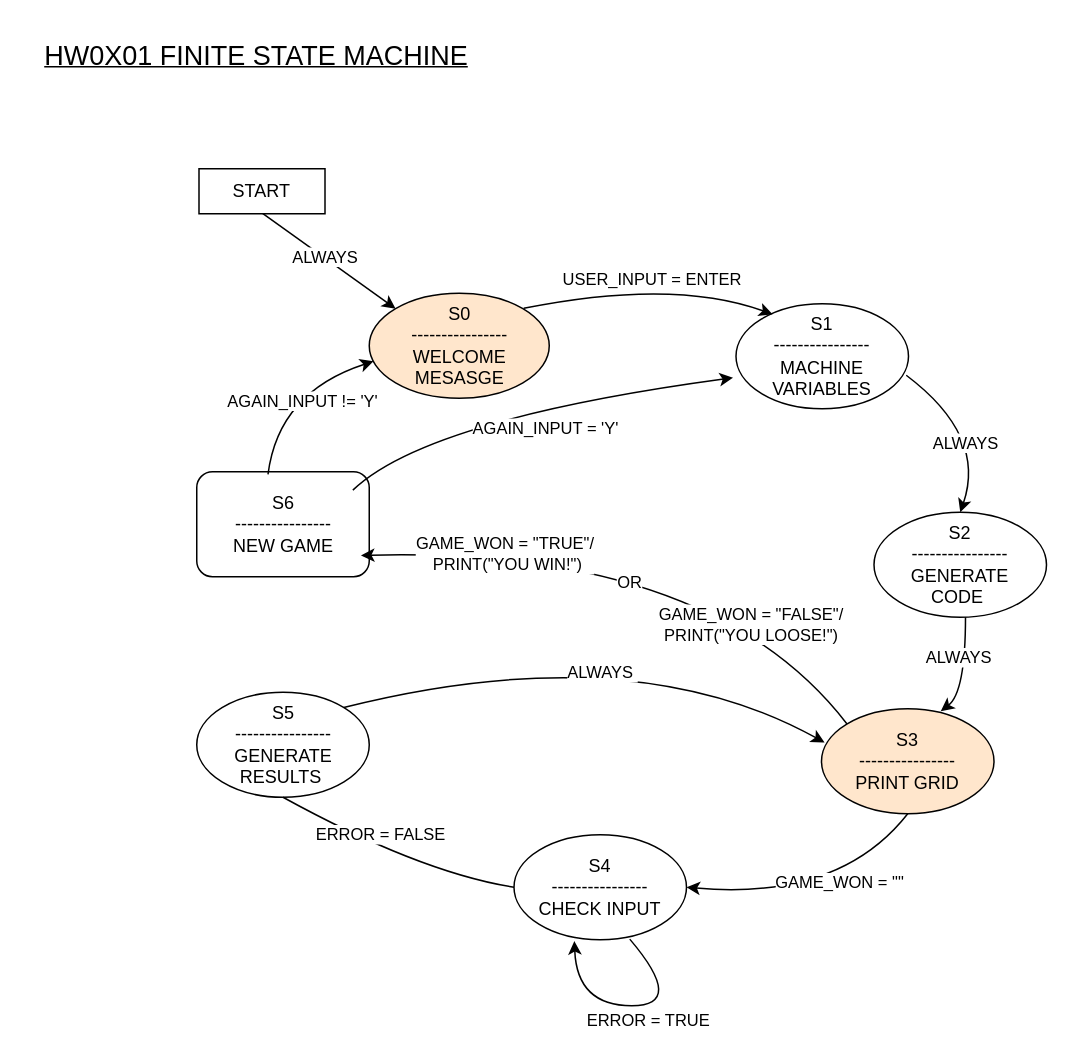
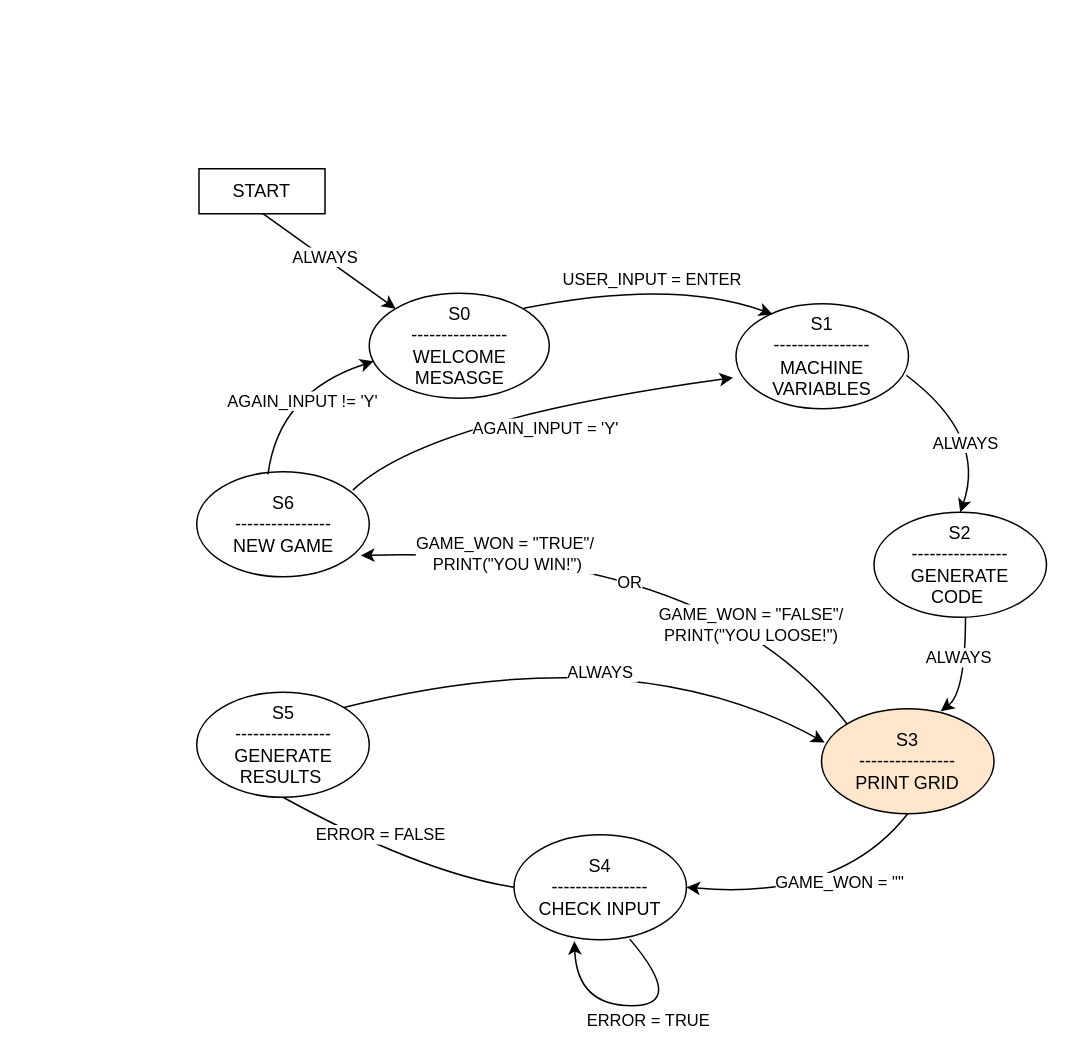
- <mxCell id="34" value="&lt;font style=&quot;font-size: 18px;&quot;&gt;&lt;u&gt;HW0X01 FINITE STATE MACHINE&lt;/u&gt;&lt;/font&gt;" style="text;html=1;align=center;verticalAlign=middle;resizable=0;points=[];autosize=1;strokeColor=none;fillColor=none;" vertex="1" parent="1"><mxGeometry x="20" y="20" width="300" height="34" as="geometry" /></mxCell>
- <mxCell id="2" value="S0&lt;br&gt;----------------&lt;br&gt;WELCOME MESASGE" style="ellipse;whiteSpace=wrap;html=1;fillColor=#ffe6cc;" parent="1" vertex="1"><mxGeometry x="245.5" y="195" width="120" height="70" as="geometry" /></mxCell>
+ <mxCell id="2" value="S0&lt;br&gt;----------------&lt;br&gt;WELCOME MESASGE" style="ellipse;whiteSpace=wrap;html=1;" parent="1" vertex="1"><mxGeometry x="245.5" y="195" width="120" height="70" as="geometry" /></mxCell>
- <mxCell id="13" value="S6&lt;br&gt;----------------&lt;br&gt;NEW GAME" style="whiteSpace=wrap;html=1;rounded=1;" vertex="1" parent="1"><mxGeometry x="130.5" y="314" width="115" height="70" as="geometry" /></mxCell>
+ <mxCell id="13" value="S6&lt;br&gt;----------------&lt;br&gt;NEW GAME" style="ellipse;whiteSpace=wrap;html=1;" vertex="1" parent="1"><mxGeometry x="130.5" y="314" width="115" height="70" as="geometry" /></mxCell>
